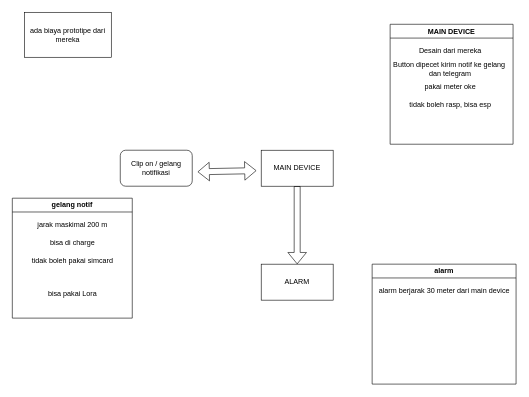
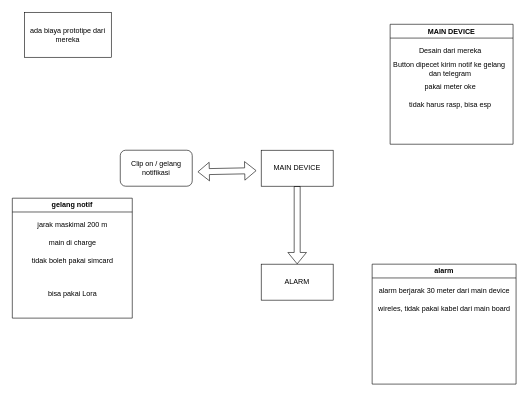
- <mxCell id="16" value="tidak boleh rasp, bisa esp" style="text;html=1;align=center;verticalAlign=middle;resizable=0;points=[];autosize=1;strokeColor=none;fillColor=none;" vertex="1" parent="12"><mxGeometry x="20" y="120" width="160" height="30" as="geometry" /></mxCell>
+ <mxCell id="16" value="tidak harus rasp, bisa esp" style="text;html=1;align=center;verticalAlign=middle;resizable=0;points=[];autosize=1;strokeColor=none;fillColor=none;" vertex="1" parent="12"><mxGeometry x="20" y="120" width="160" height="30" as="geometry" /></mxCell>
- <mxCell id="9" value="bisa di charge" style="text;html=1;align=center;verticalAlign=middle;resizable=0;points=[];autosize=1;strokeColor=none;fillColor=none;" vertex="1" parent="7"><mxGeometry x="50" y="60" width="100" height="30" as="geometry" /></mxCell>
+ <mxCell id="9" value="main di charge" style="text;html=1;align=center;verticalAlign=middle;resizable=0;points=[];autosize=1;strokeColor=none;fillColor=none;" vertex="1" parent="7"><mxGeometry x="50" y="60" width="100" height="30" as="geometry" /></mxCell>
+ <mxCell id="20" value="wireles, tidak pakai kabel dari main board" style="text;html=1;align=center;verticalAlign=middle;resizable=0;points=[];autosize=1;strokeColor=none;fillColor=none;" vertex="1" parent="18"><mxGeometry y="60" width="240" height="30" as="geometry" /></mxCell>
